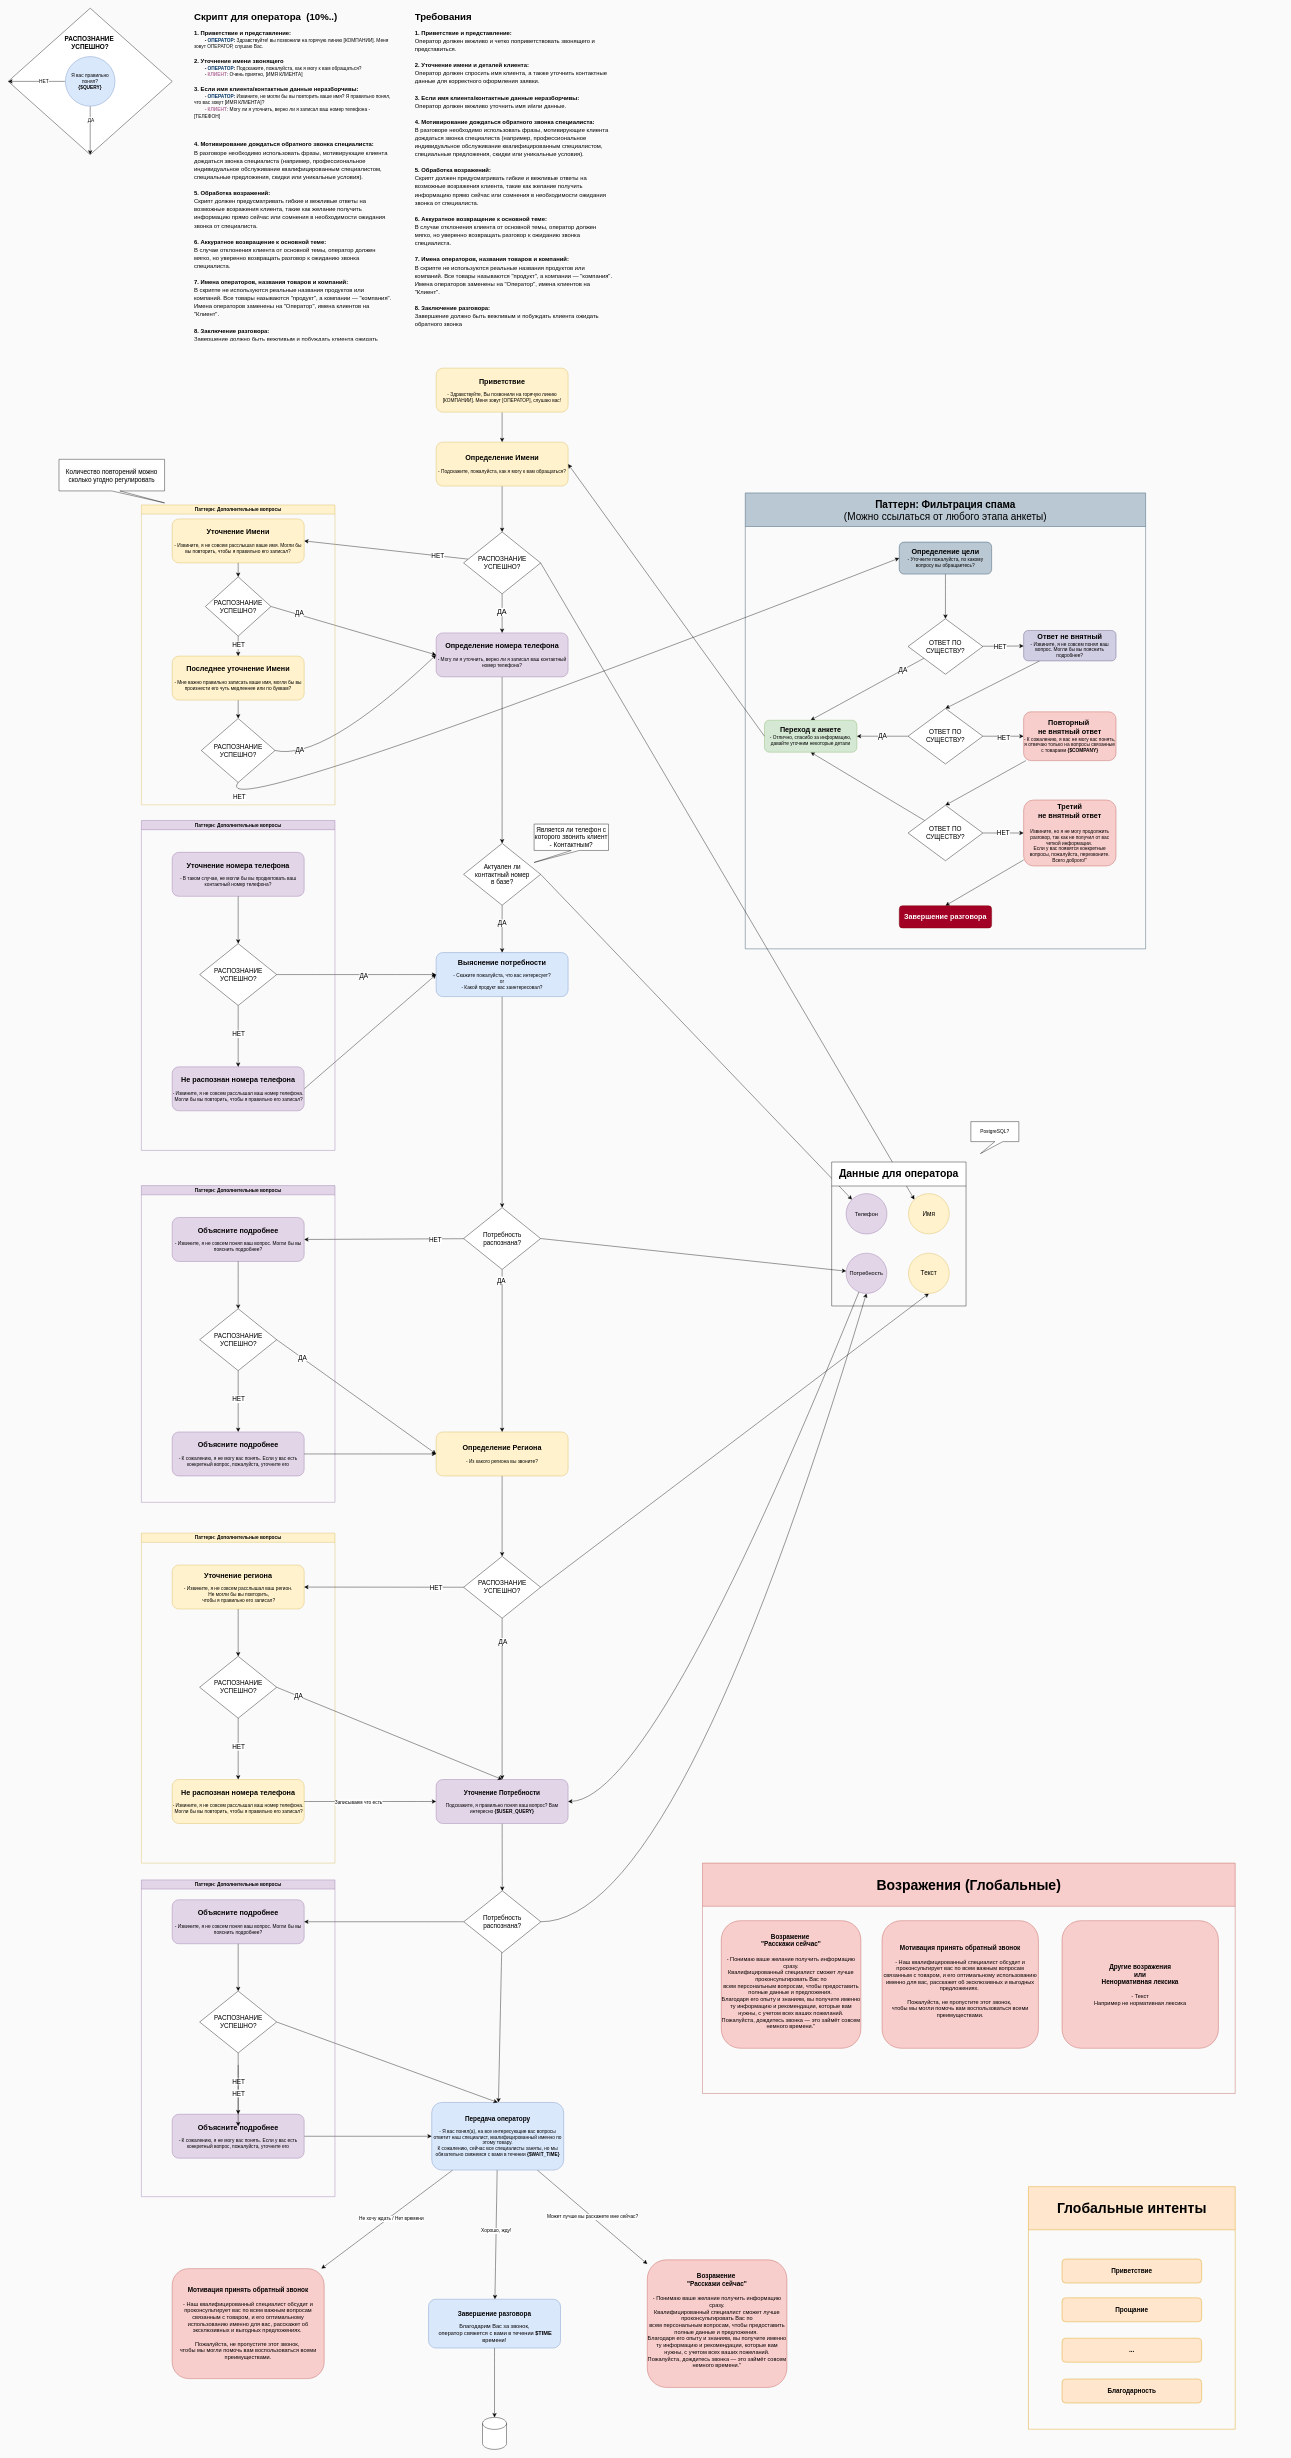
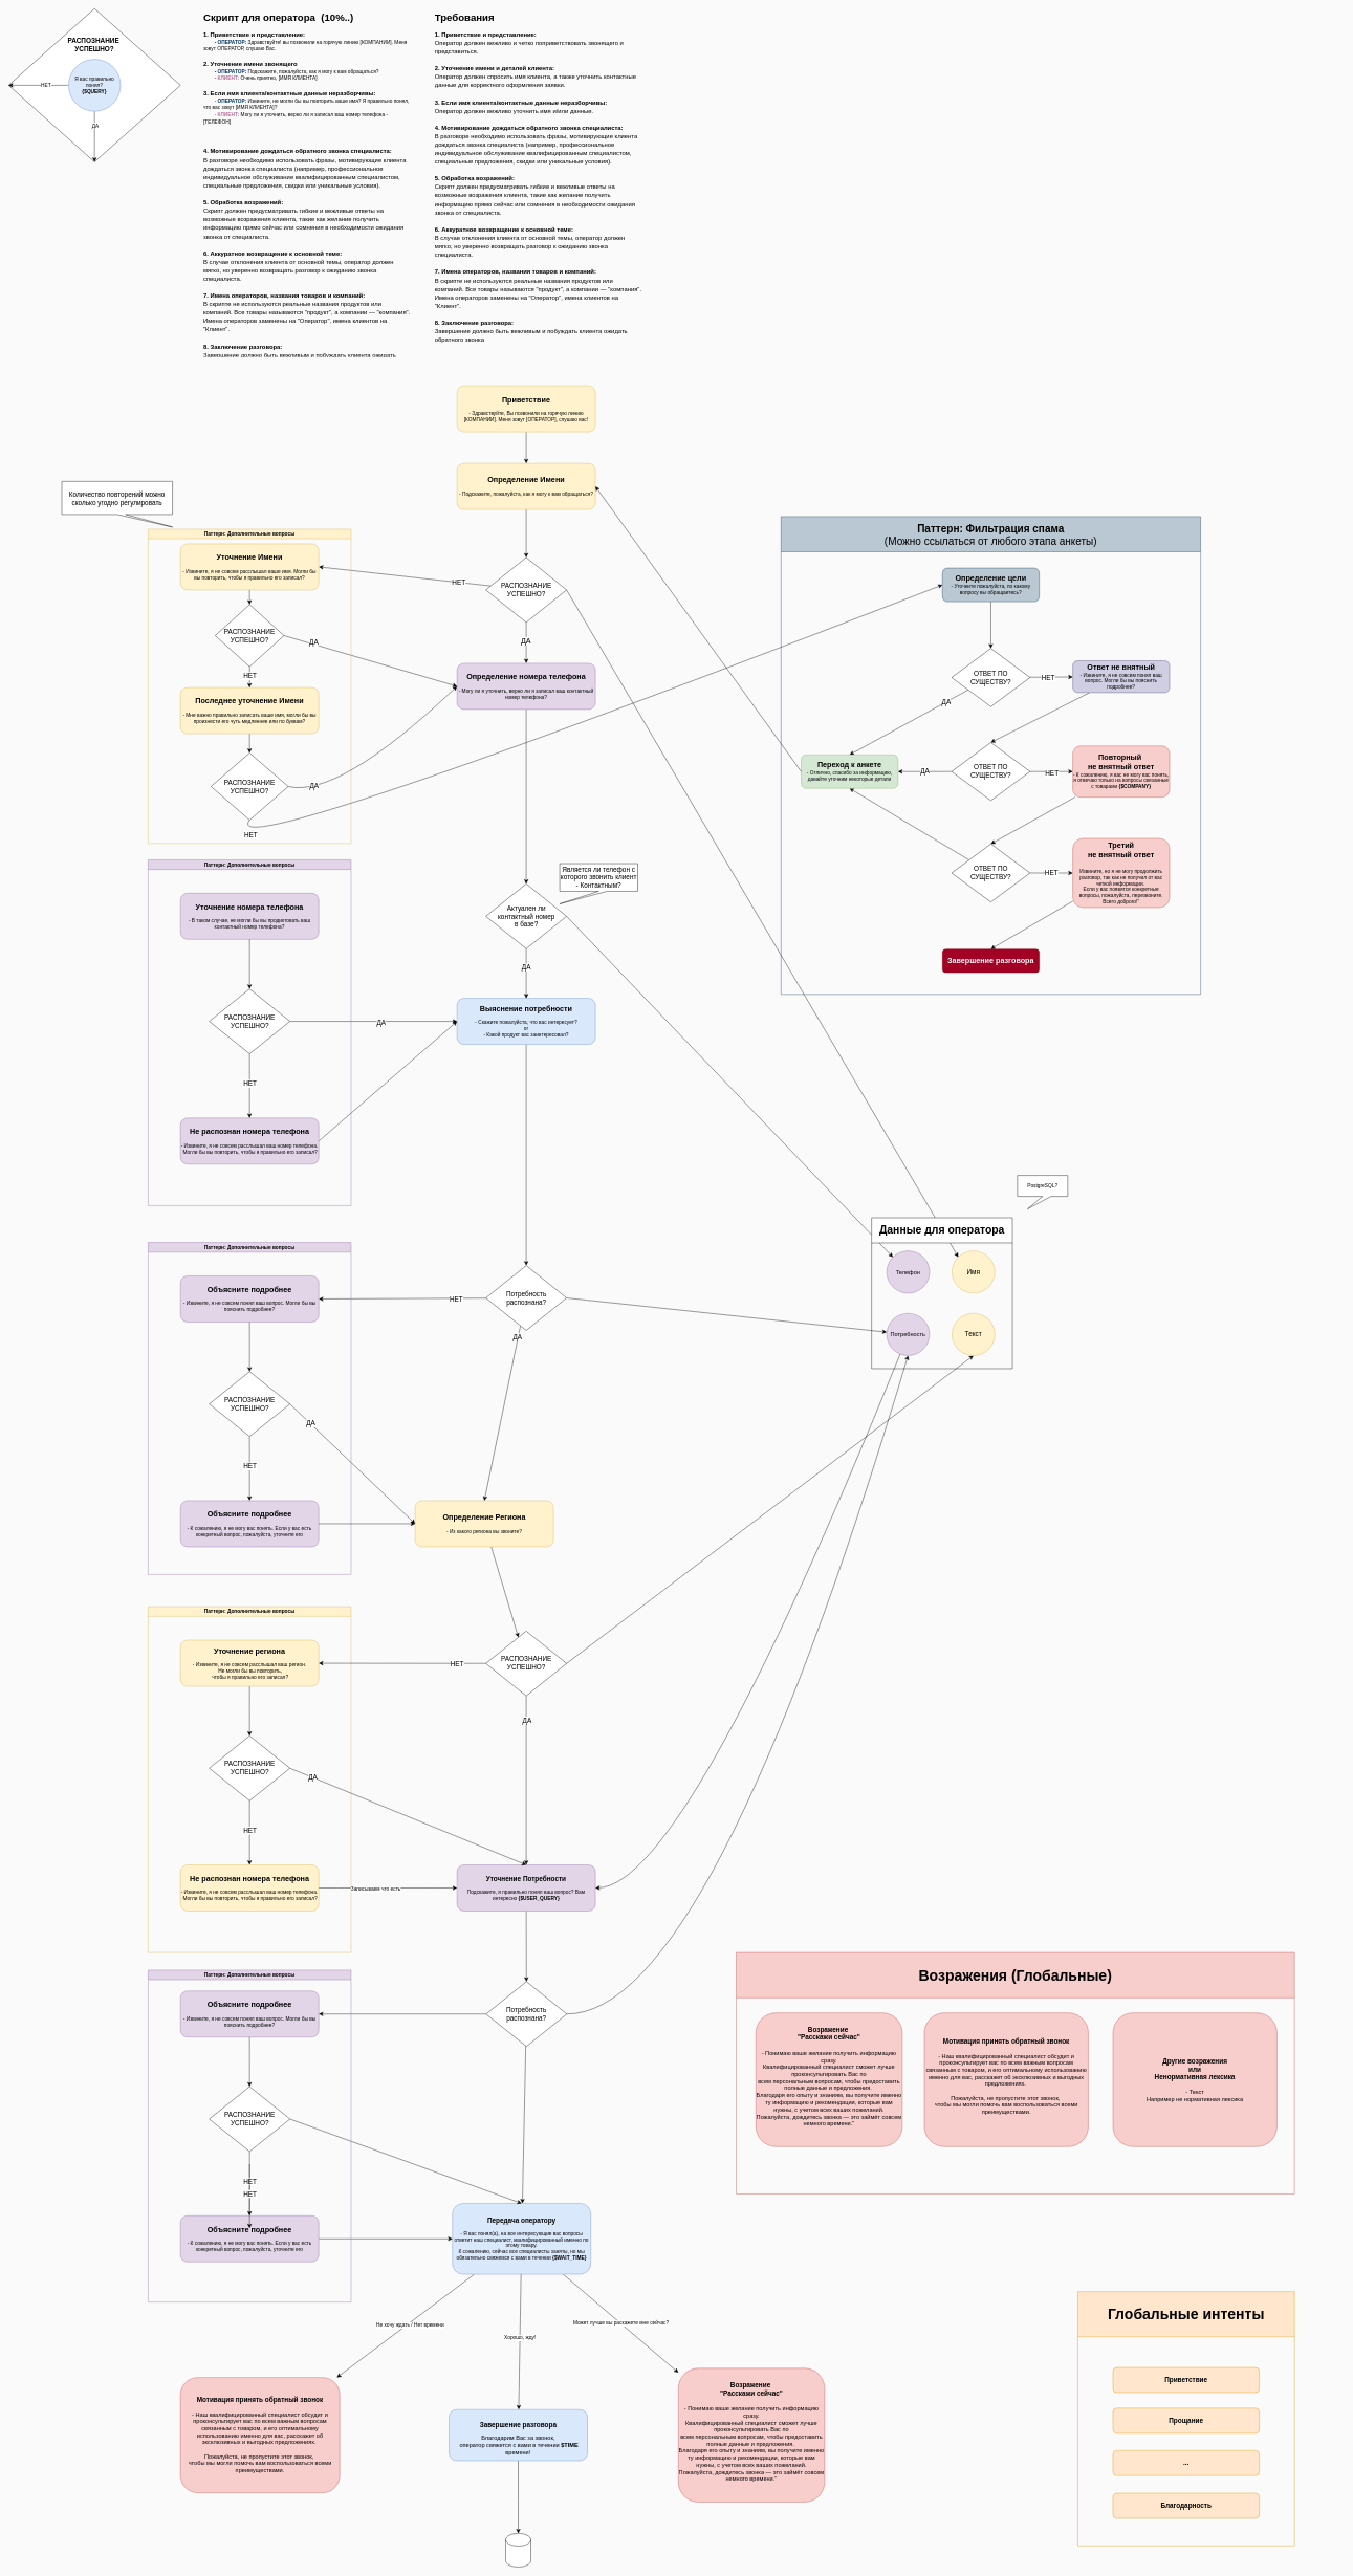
- <mxCell id="14" value="&lt;b&gt;&lt;font style=&quot;font-size: 18px;&quot;&gt;Определение Региона&lt;/font&gt;&lt;/b&gt;&lt;br&gt;&lt;div&gt;&lt;b&gt;&lt;br&gt;&lt;/b&gt;&lt;/div&gt;&lt;div&gt;- Из какого региона вы звоните?&lt;/div&gt;" style="rounded=1;whiteSpace=wrap;html=1;fillColor=#fff2cc;strokeColor=#d6b656;" parent="1" vertex="1"><mxGeometry x="1089.98" y="3580" width="330" height="110" as="geometry" /></mxCell>
+ <mxCell id="14" value="&lt;b&gt;&lt;font style=&quot;font-size: 18px;&quot;&gt;Определение Региона&lt;/font&gt;&lt;/b&gt;&lt;br&gt;&lt;div&gt;&lt;b&gt;&lt;br&gt;&lt;/b&gt;&lt;/div&gt;&lt;div&gt;- Из какого региона вы звоните?&lt;/div&gt;" style="rounded=1;whiteSpace=wrap;html=1;fillColor=#fff2cc;strokeColor=#d6b656;" parent="1" vertex="1"><mxGeometry x="989.98" y="3580" width="330" height="110" as="geometry" /></mxCell>
